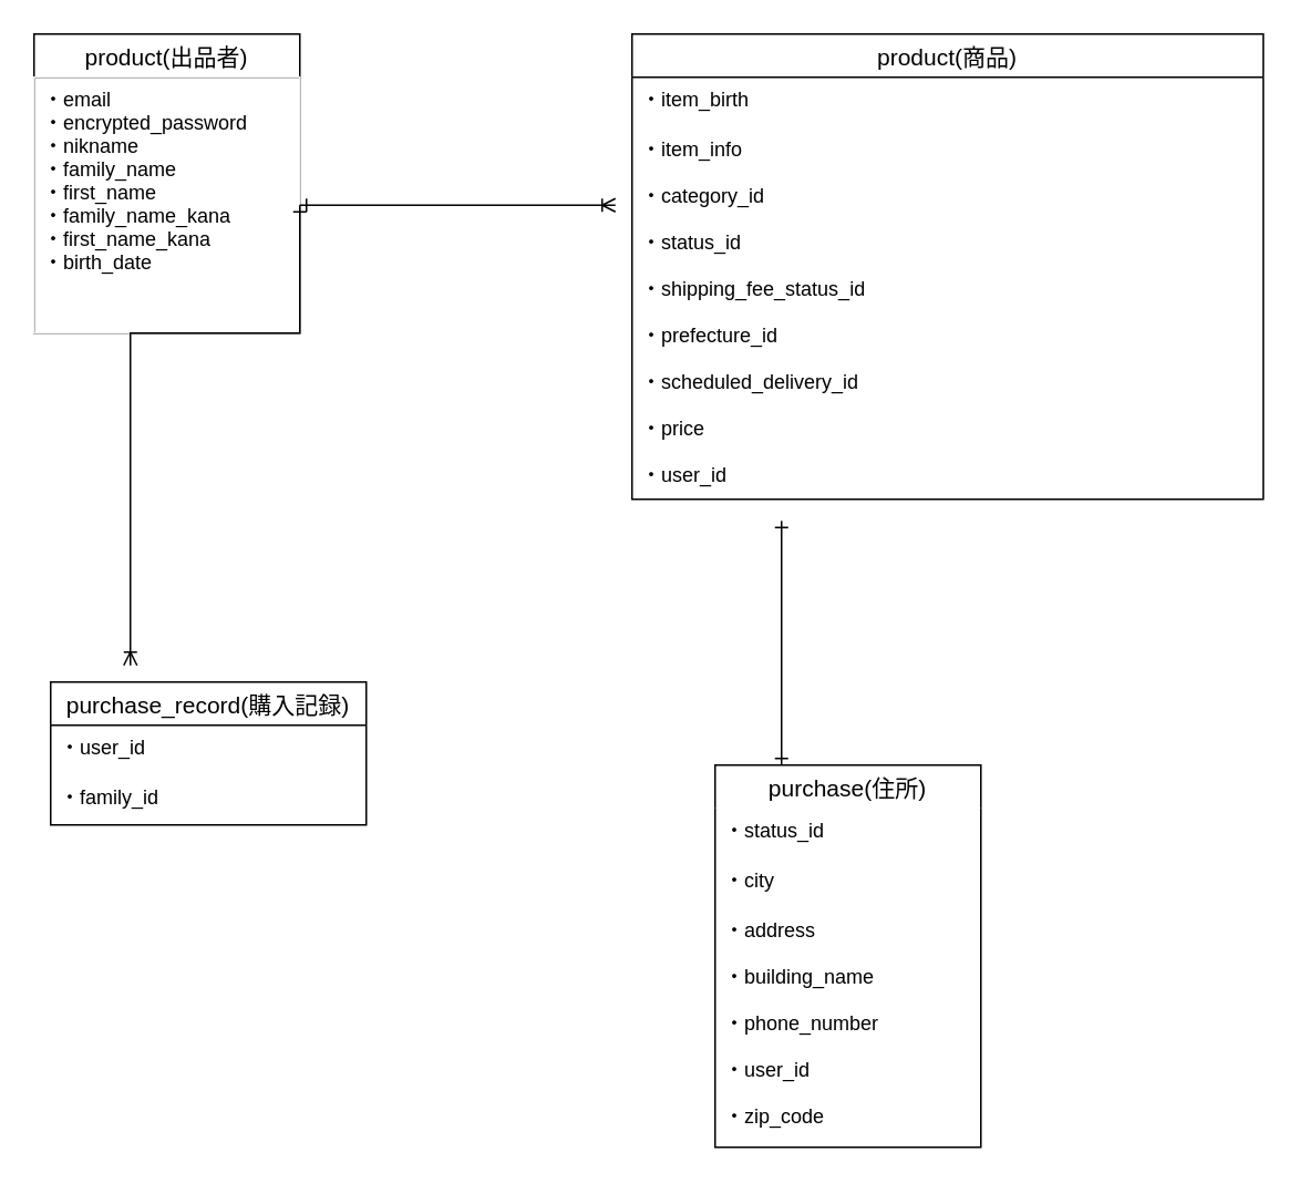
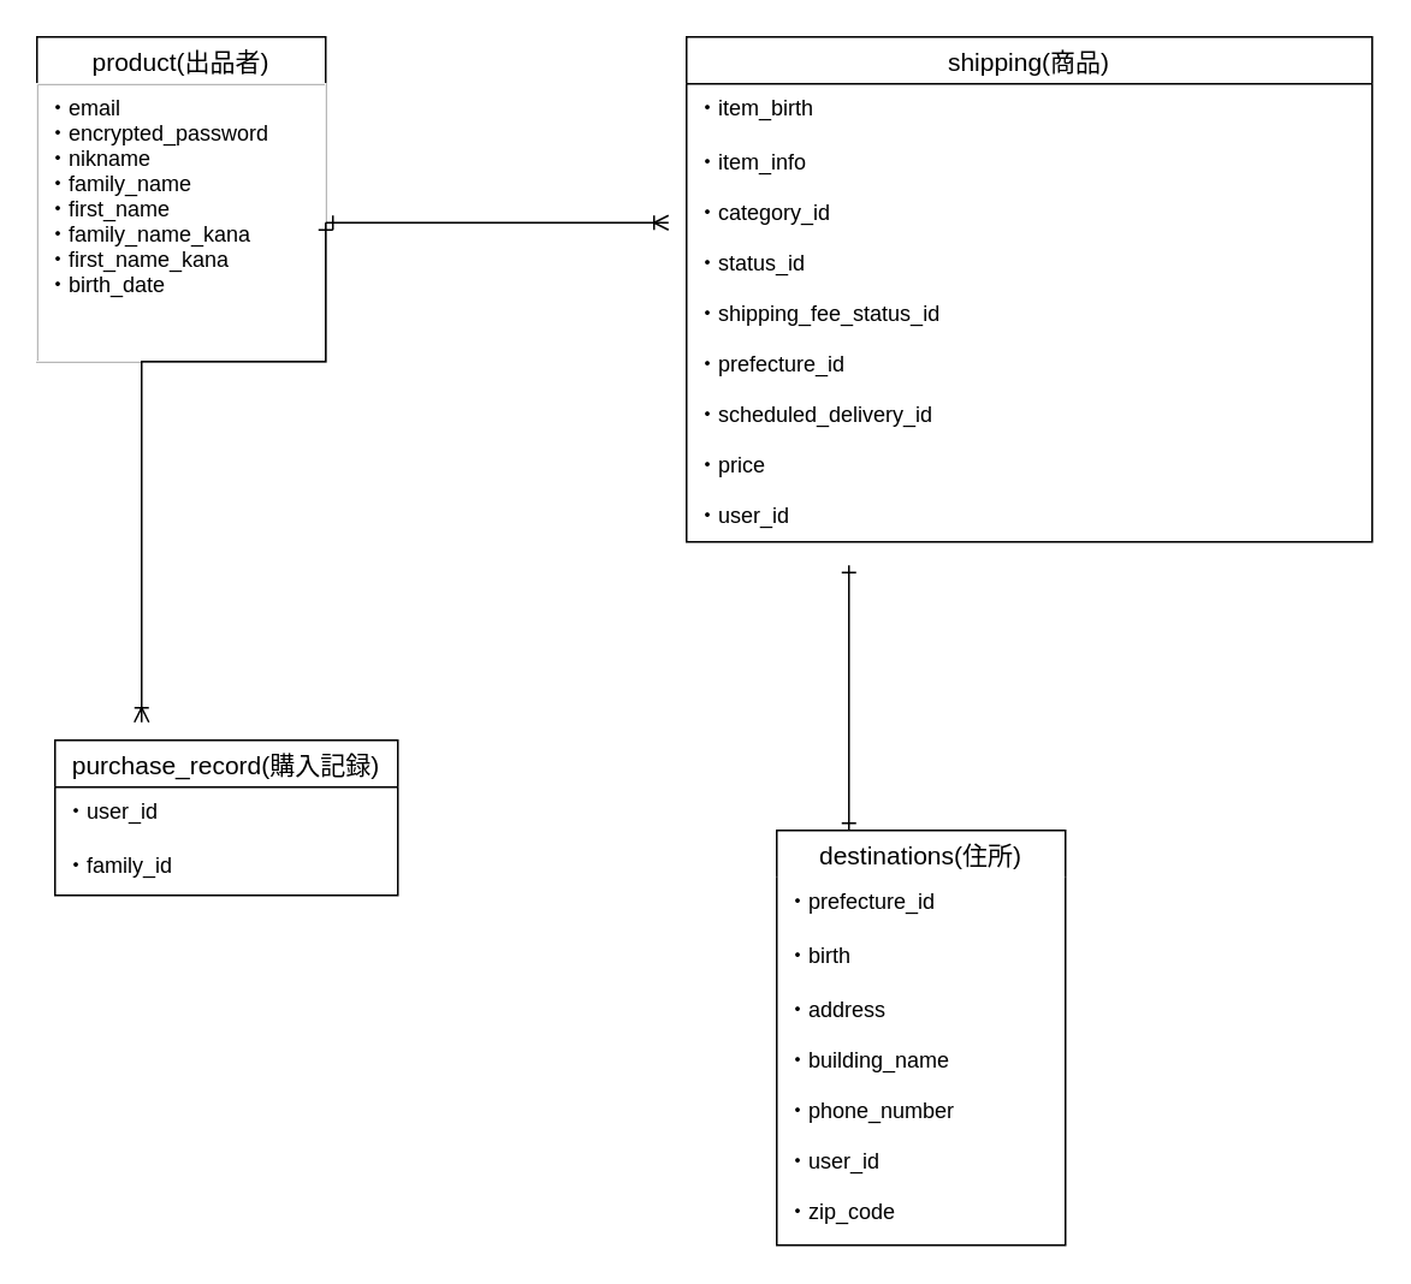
- <mxCell id="4" value="product(商品)" style="swimlane;fontStyle=0;childLayout=stackLayout;horizontal=1;startSize=26;horizontalStack=0;resizeParent=1;resizeParentMax=0;resizeLast=0;collapsible=1;marginBottom=0;align=center;fontSize=14;" parent="1" vertex="1"><mxGeometry x="380" y="20" width="380" height="280" as="geometry" /></mxCell>
+ <mxCell id="4" value="shipping(商品)" style="swimlane;fontStyle=0;childLayout=stackLayout;horizontal=1;startSize=26;horizontalStack=0;resizeParent=1;resizeParentMax=0;resizeLast=0;collapsible=1;marginBottom=0;align=center;fontSize=14;" parent="1" vertex="1"><mxGeometry x="380" y="20" width="380" height="280" as="geometry" /></mxCell>
- <mxCell id="8" value="purchase(住所)" style="swimlane;fontStyle=0;childLayout=stackLayout;horizontal=1;startSize=26;horizontalStack=0;resizeParent=1;resizeParentMax=0;resizeLast=0;collapsible=1;marginBottom=0;align=center;fontSize=14;swimlaneLine=0;" parent="1" vertex="1"><mxGeometry x="430" y="460" width="160" height="230" as="geometry" /></mxCell>
+ <mxCell id="8" value="destinations(住所)" style="swimlane;fontStyle=0;childLayout=stackLayout;horizontal=1;startSize=26;horizontalStack=0;resizeParent=1;resizeParentMax=0;resizeLast=0;collapsible=1;marginBottom=0;align=center;fontSize=14;swimlaneLine=0;" parent="1" vertex="1"><mxGeometry x="430" y="460" width="160" height="230" as="geometry" /></mxCell>
- <mxCell id="9" value="・status_id" style="text;strokeColor=none;fillColor=none;spacingLeft=4;spacingRight=4;overflow=hidden;rotatable=0;points=[[0,0.5],[1,0.5]];portConstraint=eastwest;fontSize=12;" parent="8" vertex="1"><mxGeometry y="26" width="160" height="30" as="geometry" /></mxCell>
+ <mxCell id="9" value="・prefecture_id" style="text;strokeColor=none;fillColor=none;spacingLeft=4;spacingRight=4;overflow=hidden;rotatable=0;points=[[0,0.5],[1,0.5]];portConstraint=eastwest;fontSize=12;" parent="8" vertex="1"><mxGeometry y="26" width="160" height="30" as="geometry" /></mxCell>
- <mxCell id="10" value="・city" style="text;strokeColor=none;fillColor=none;spacingLeft=4;spacingRight=4;overflow=hidden;rotatable=0;points=[[0,0.5],[1,0.5]];portConstraint=eastwest;fontSize=12;" parent="8" vertex="1"><mxGeometry y="56" width="160" height="30" as="geometry" /></mxCell>
+ <mxCell id="10" value="・birth" style="text;strokeColor=none;fillColor=none;spacingLeft=4;spacingRight=4;overflow=hidden;rotatable=0;points=[[0,0.5],[1,0.5]];portConstraint=eastwest;fontSize=12;" parent="8" vertex="1"><mxGeometry y="56" width="160" height="30" as="geometry" /></mxCell>
